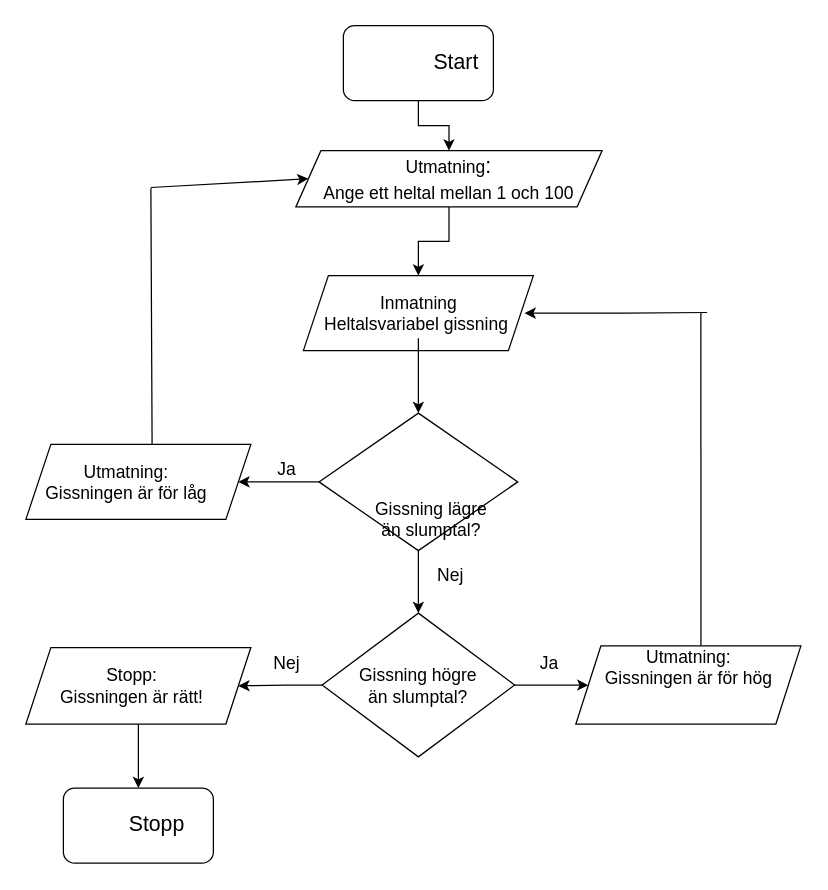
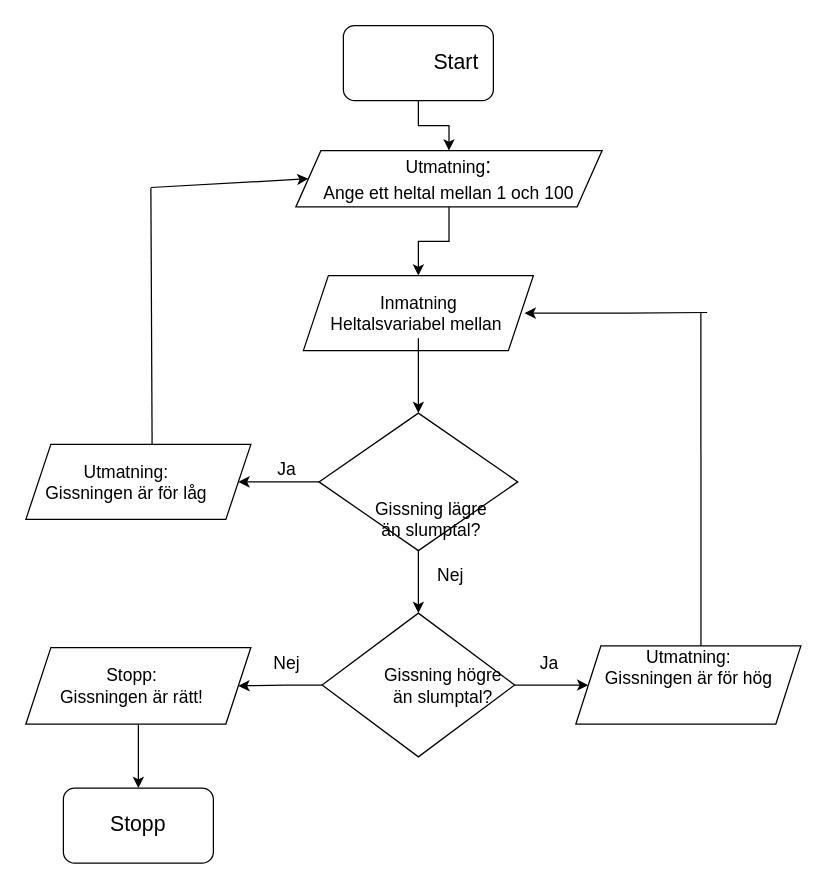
- <mxCell id="9" value="Inmatning&lt;br&gt;Heltalsvariabel gissning&amp;nbsp;" style="text;html=1;resizable=0;autosize=1;align=center;verticalAlign=middle;points=[];fillColor=none;strokeColor=none;rounded=0;fontSize=14;" vertex="1" parent="1"><mxGeometry x="249" y="230" width="170" height="40" as="geometry" /></mxCell>
+ <mxCell id="9" value="Inmatning&lt;br&gt;Heltalsvariabel mellan&amp;nbsp;" style="text;html=1;resizable=0;autosize=1;align=center;verticalAlign=middle;points=[];fillColor=none;strokeColor=none;rounded=0;fontSize=14;" vertex="1" parent="1"><mxGeometry x="249" y="230" width="170" height="40" as="geometry" /></mxCell>
- <mxCell id="22" value="Gissning högre än slumptal?" style="text;html=1;strokeColor=none;fillColor=none;align=center;verticalAlign=middle;whiteSpace=wrap;rounded=0;fontSize=14;" vertex="1" parent="1"><mxGeometry x="284" y="537.5" width="100" height="20" as="geometry" /></mxCell>
+ <mxCell id="22" value="Gissning högre än slumptal?" style="text;html=1;strokeColor=none;fillColor=none;align=center;verticalAlign=middle;whiteSpace=wrap;rounded=0;fontSize=14;" vertex="1" parent="1"><mxGeometry x="304" y="537.5" width="100" height="20" as="geometry" /></mxCell>
- <mxCell id="34" value="&lt;font style=&quot;font-size: 17px&quot;&gt;Stopp&lt;/font&gt;" style="text;html=1;strokeColor=none;fillColor=none;align=center;verticalAlign=middle;whiteSpace=wrap;rounded=0;fontSize=14;" vertex="1" parent="1"><mxGeometry x="105" y="650" width="40" height="20" as="geometry" /></mxCell>
+ <mxCell id="34" value="&lt;font style=&quot;font-size: 17px&quot;&gt;Stopp&lt;/font&gt;" style="text;html=1;strokeColor=none;fillColor=none;align=center;verticalAlign=middle;whiteSpace=wrap;rounded=0;fontSize=14;" vertex="1" parent="1"><mxGeometry x="90" y="650" width="40" height="20" as="geometry" /></mxCell>
